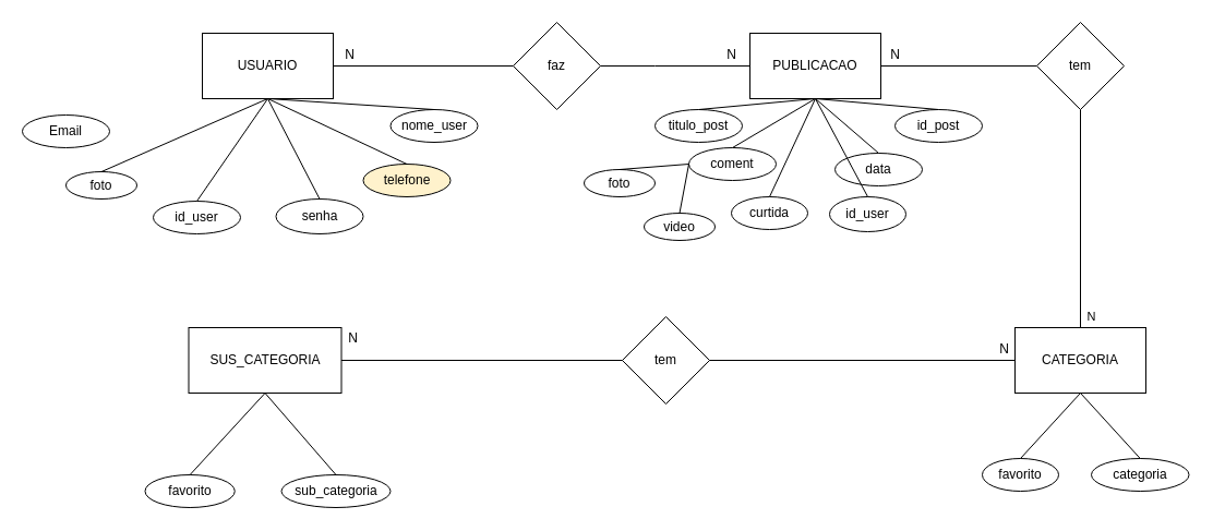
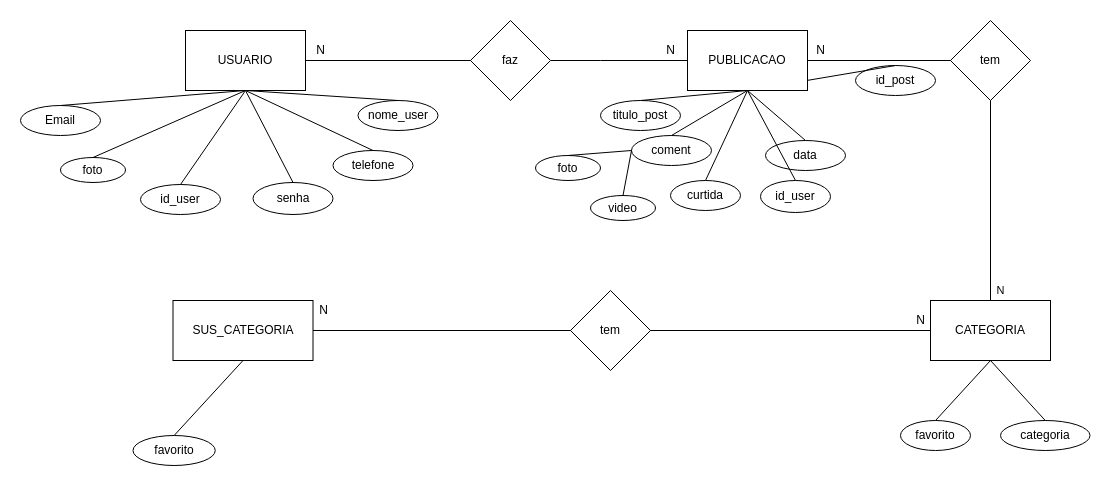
+ <mxCell id="18" value="" style="endArrow=none;html=1;rounded=0;entryX=0.5;entryY=0;entryDx=0;entryDy=0;exitX=0.5;exitY=1;exitDx=0;exitDy=0;" parent="1" source="2" target="7" edge="1"><mxGeometry width="50" height="50" relative="1" as="geometry"><mxPoint x="240" y="100" as="sourcePoint" /><mxPoint x="180" y="138" as="targetPoint" /></mxGeometry></mxCell>
- <mxCell id="6" value="&lt;div&gt;&lt;div&gt;id_post&lt;/div&gt;&lt;/div&gt;" style="ellipse;whiteSpace=wrap;html=1;" parent="1" vertex="1"><mxGeometry x="820" y="100" width="80" height="30" as="geometry" /></mxCell>
+ <mxCell id="6" value="&lt;div&gt;&lt;div&gt;id_post&lt;/div&gt;&lt;/div&gt;" style="ellipse;whiteSpace=wrap;html=1;" parent="1" vertex="1"><mxGeometry x="855" y="65" width="80" height="30" as="geometry" /></mxCell>
- <mxCell id="8" value="&lt;div&gt;&lt;div&gt;telefone&lt;/div&gt;&lt;/div&gt;" style="ellipse;whiteSpace=wrap;html=1;fillColor=#fff2cc;" parent="1" vertex="1"><mxGeometry x="332.5" y="150" width="80" height="30" as="geometry" /></mxCell>
+ <mxCell id="8" value="&lt;div&gt;&lt;div&gt;telefone&lt;/div&gt;&lt;/div&gt;" style="ellipse;whiteSpace=wrap;html=1;" parent="1" vertex="1"><mxGeometry x="332.5" y="150" width="80" height="30" as="geometry" /></mxCell>
- <mxCell id="40" value="" style="endArrow=none;html=1;rounded=0;entryX=0.5;entryY=0;entryDx=0;entryDy=0;exitX=0.5;exitY=1;exitDx=0;exitDy=0;" parent="1" source="38" target="39" edge="1"><mxGeometry width="50" height="50" relative="1" as="geometry"><mxPoint x="1274.75" y="330" as="sourcePoint" /><mxPoint x="994.75" y="330" as="targetPoint" /></mxGeometry></mxCell>
- <mxCell id="39" value="sub_categoria" style="ellipse;whiteSpace=wrap;html=1;" parent="1" vertex="1"><mxGeometry x="257.5" y="435" width="100" height="30" as="geometry" /></mxCell>
